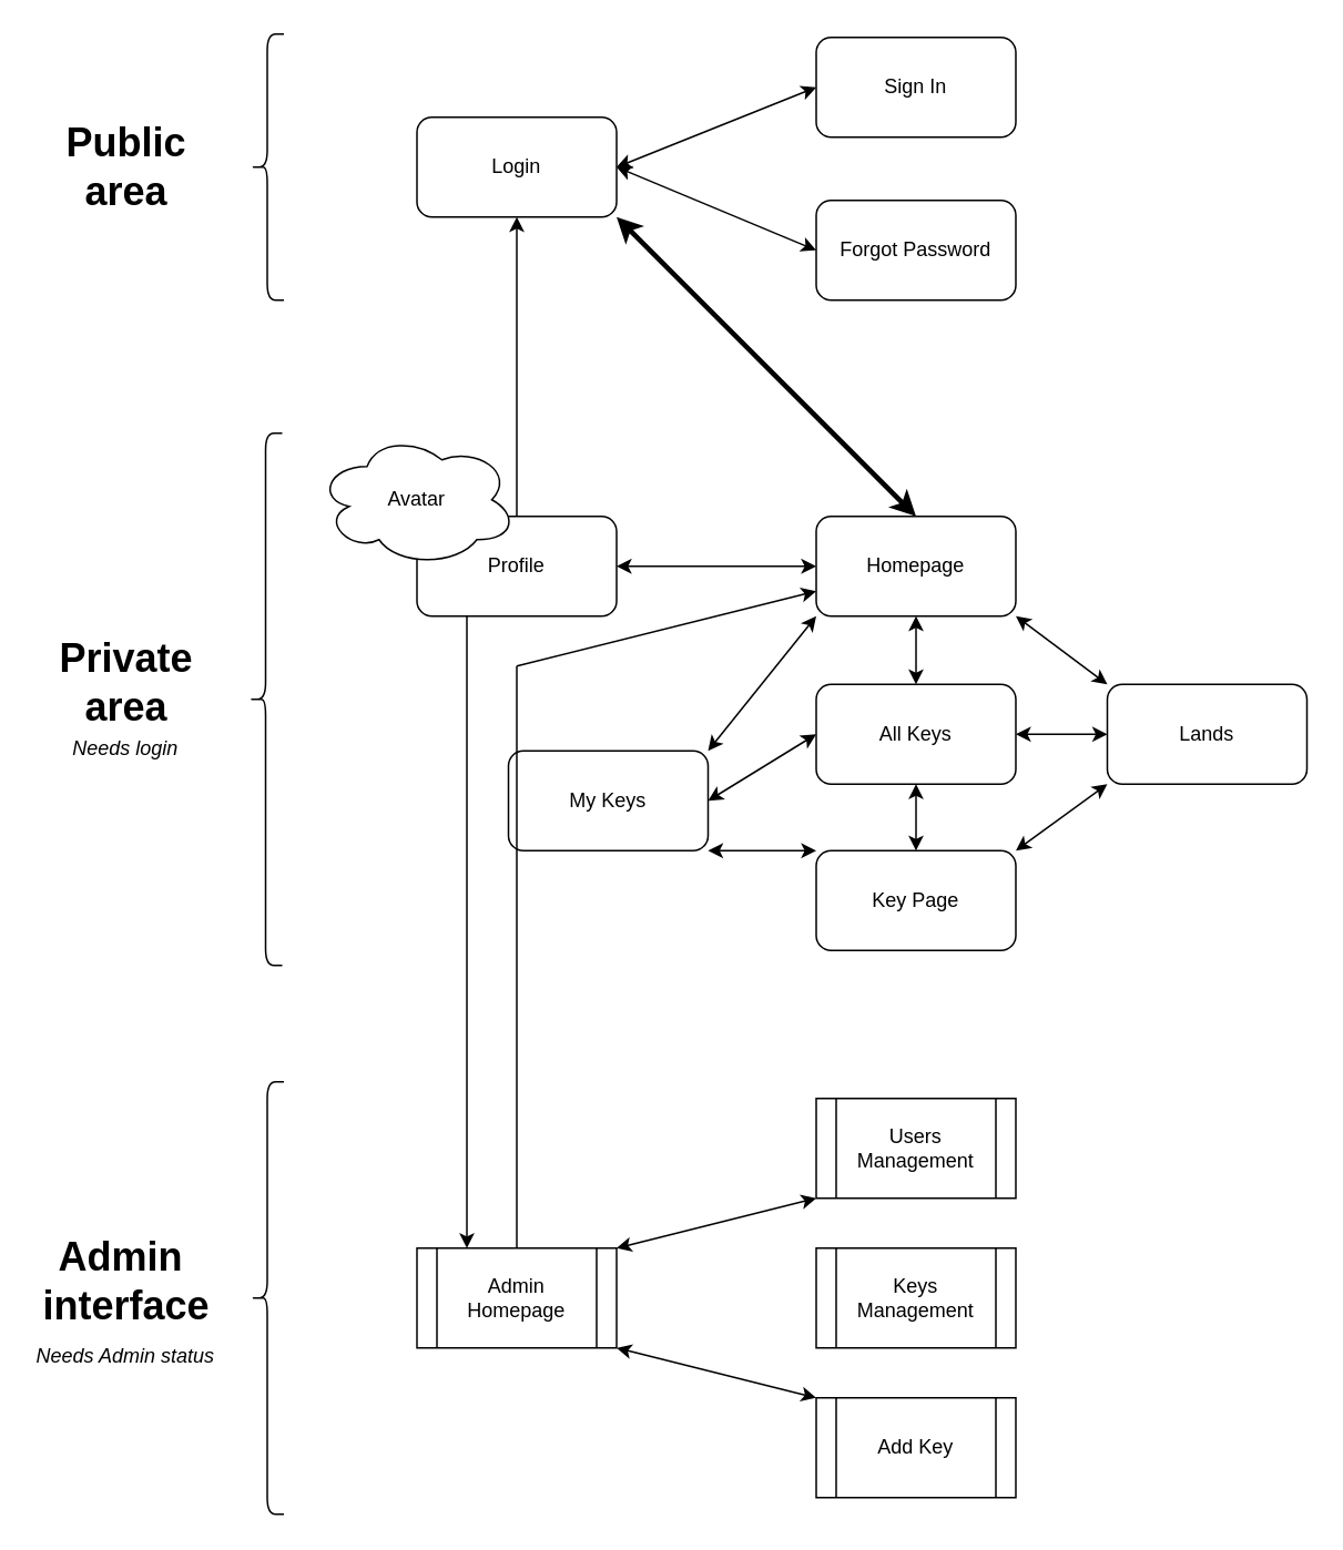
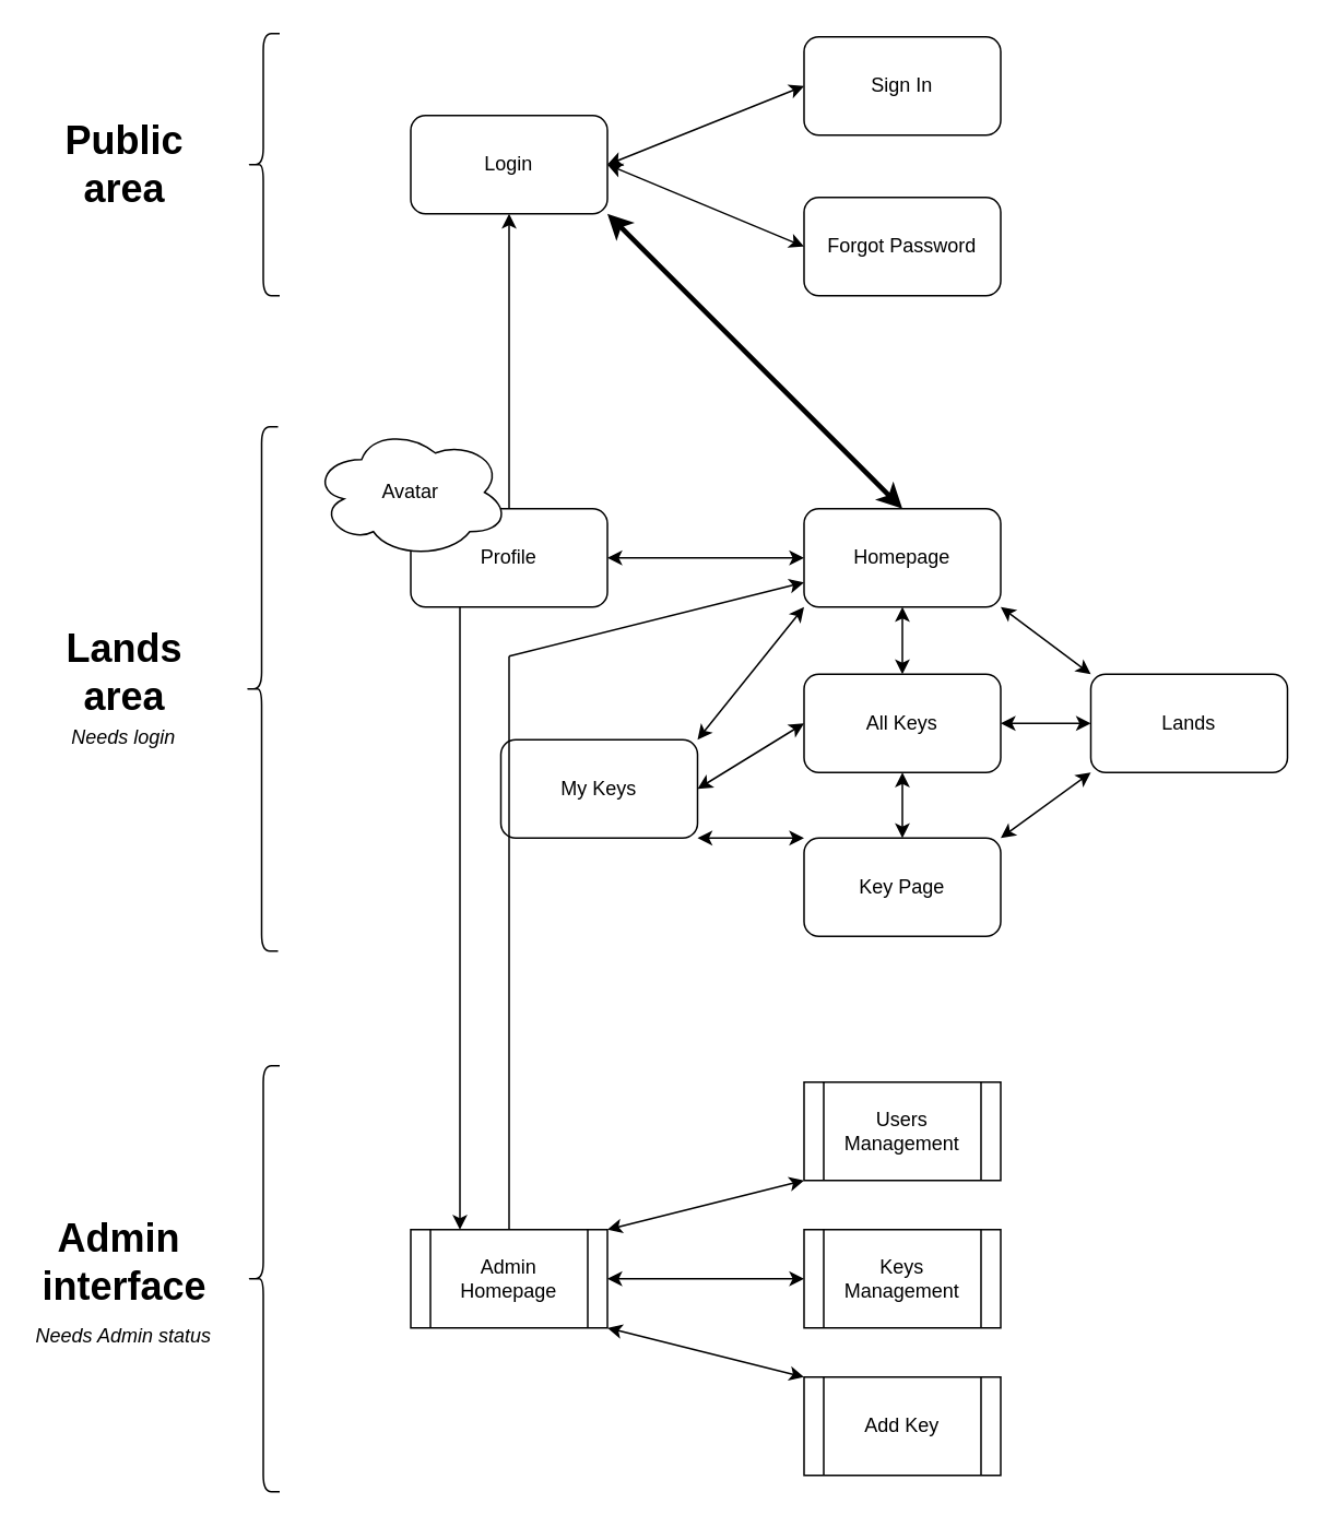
- <mxCell id="19" value="Private&lt;div&gt;area&lt;/div&gt;" style="text;strokeColor=none;fillColor=none;html=1;fontSize=24;fontStyle=1;verticalAlign=middle;align=center;" parent="1" vertex="1"><mxGeometry x="25" y="390" width="100" height="40" as="geometry" /></mxCell>
+ <mxCell id="19" value="Lands&lt;div&gt;area&lt;/div&gt;" style="text;strokeColor=none;fillColor=none;html=1;fontSize=24;fontStyle=1;verticalAlign=middle;align=center;" parent="1" vertex="1"><mxGeometry x="25" y="390" width="100" height="40" as="geometry" /></mxCell>
+ <mxCell id="36" value="" style="endArrow=classic;startArrow=classic;html=1;exitX=0;exitY=0.5;exitDx=0;exitDy=0;entryX=1;entryY=0.5;entryDx=0;entryDy=0;" parent="1" source="13" target="11" edge="1"><mxGeometry width="50" height="50" relative="1" as="geometry"><mxPoint x="420" y="750" as="sourcePoint" /><mxPoint x="380" y="780" as="targetPoint" /></mxGeometry></mxCell>
